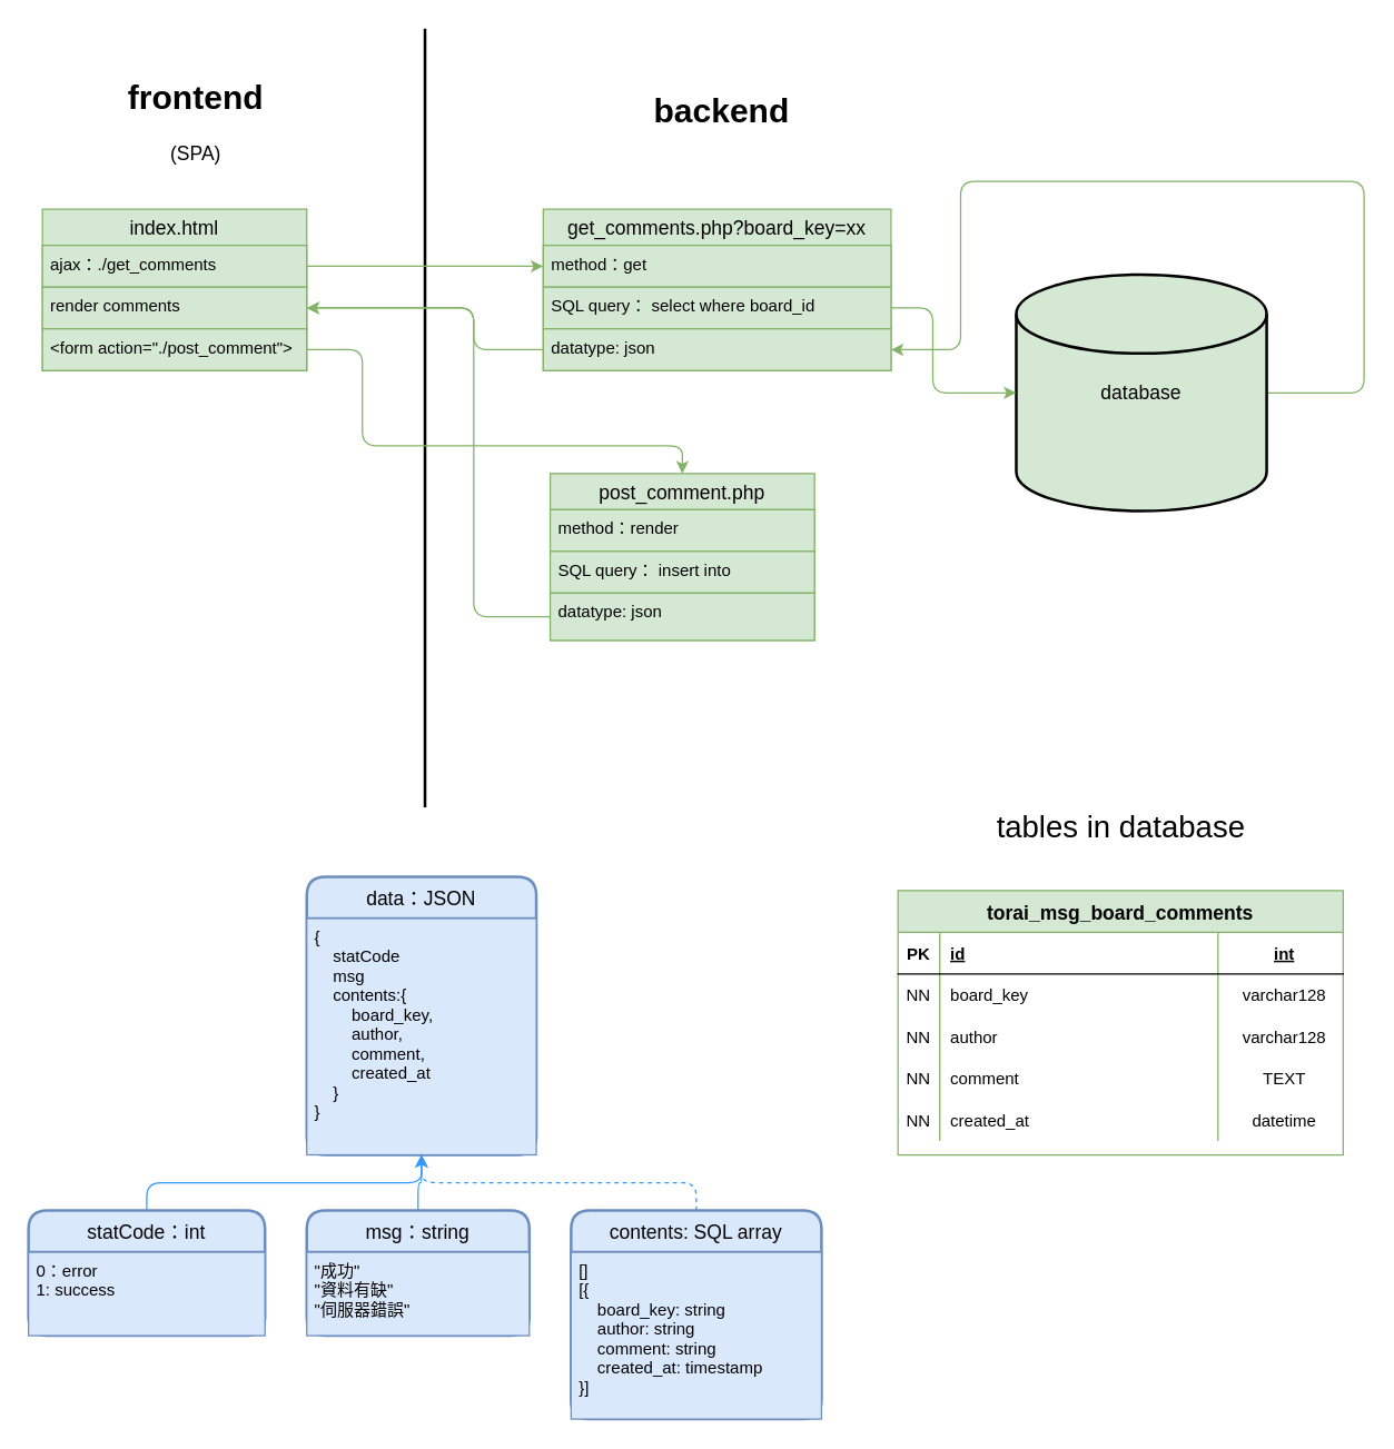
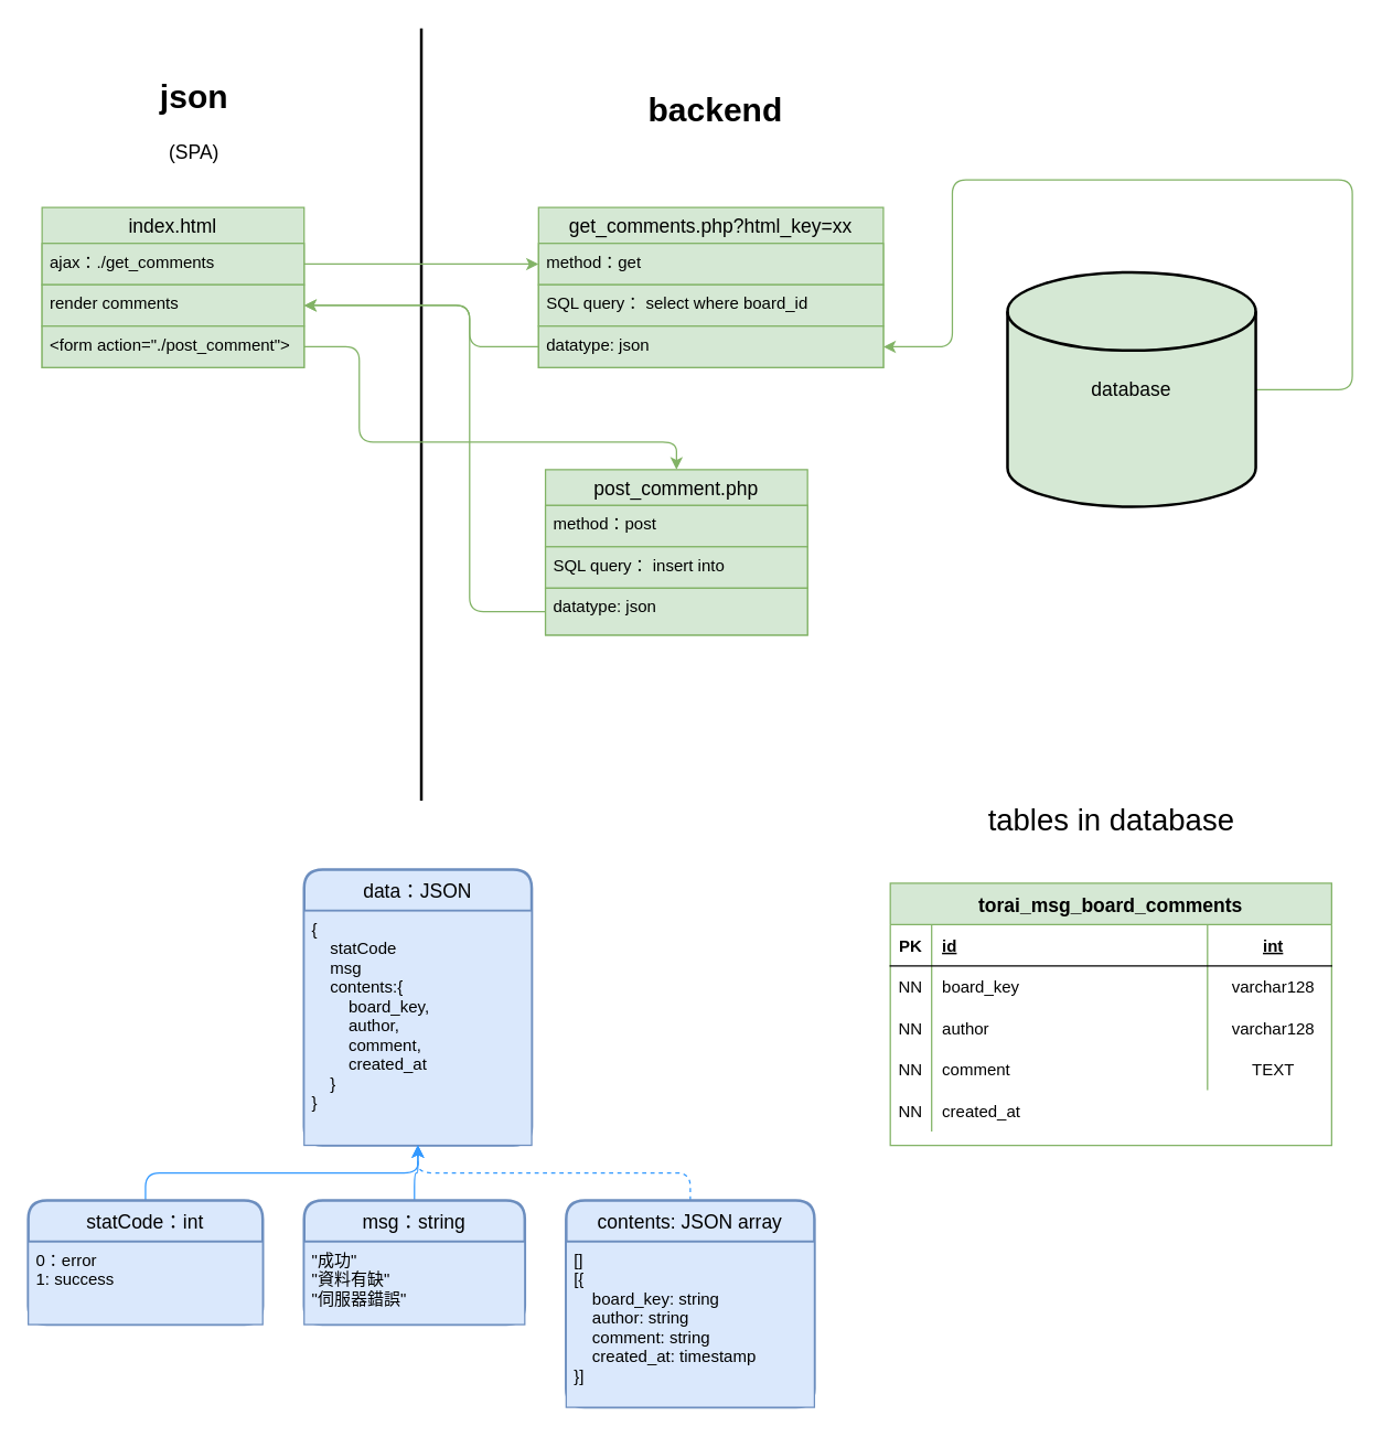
- <mxCell id="8" value="frontend" style="text;strokeColor=none;fillColor=none;html=1;fontSize=24;fontStyle=1;verticalAlign=middle;align=center;startSize=26;" vertex="1" parent="1"><mxGeometry x="90" y="50" width="100" height="40" as="geometry" /></mxCell>
+ <mxCell id="8" value="json" style="text;strokeColor=none;fillColor=none;html=1;fontSize=24;fontStyle=1;verticalAlign=middle;align=center;startSize=26;" vertex="1" parent="1"><mxGeometry x="90" y="50" width="100" height="40" as="geometry" /></mxCell>
- <mxCell id="17" value="get_comments.php?board_key=xx" style="swimlane;fontStyle=0;childLayout=stackLayout;horizontal=1;startSize=26;horizontalStack=0;resizeParent=1;resizeParentMax=0;resizeLast=0;collapsible=1;marginBottom=0;align=center;fontSize=14;fillColor=#d5e8d4;strokeColor=#82b366;" vertex="1" parent="1"><mxGeometry x="390" y="150" width="250" height="116" as="geometry" /></mxCell>
+ <mxCell id="17" value="get_comments.php?html_key=xx" style="swimlane;fontStyle=0;childLayout=stackLayout;horizontal=1;startSize=26;horizontalStack=0;resizeParent=1;resizeParentMax=0;resizeLast=0;collapsible=1;marginBottom=0;align=center;fontSize=14;fillColor=#d5e8d4;strokeColor=#82b366;" vertex="1" parent="1"><mxGeometry x="390" y="150" width="250" height="116" as="geometry" /></mxCell>
- <mxCell id="22" style="edgeStyle=orthogonalEdgeStyle;rounded=1;orthogonalLoop=1;jettySize=auto;html=1;entryX=0;entryY=0.5;entryDx=0;entryDy=0;entryPerimeter=0;fontSize=14;startSize=26;strokeColor=#82B366;" edge="1" parent="1" source="19" target="10"><mxGeometry relative="1" as="geometry"><Array as="points"><mxPoint x="670" y="221" /><mxPoint x="670" y="282" /></Array></mxGeometry></mxCell>
- <mxCell id="13" value="method：render&#10;" style="text;strokeColor=#82b366;fillColor=#d5e8d4;spacingLeft=4;spacingRight=4;overflow=hidden;rotatable=0;points=[[0,0.5],[1,0.5]];portConstraint=eastwest;fontSize=12;" vertex="1" parent="12"><mxGeometry y="26" width="190" height="30" as="geometry" /></mxCell>
+ <mxCell id="13" value="method：post&#10;" style="text;strokeColor=#82b366;fillColor=#d5e8d4;spacingLeft=4;spacingRight=4;overflow=hidden;rotatable=0;points=[[0,0.5],[1,0.5]];portConstraint=eastwest;fontSize=12;" vertex="1" parent="12"><mxGeometry y="26" width="190" height="30" as="geometry" /></mxCell>
- <mxCell id="46" value="datetime" style="shape=partialRectangle;connectable=0;fillColor=none;top=0;left=0;bottom=0;right=0;align=center;spacingLeft=6;overflow=hidden;" vertex="1" parent="43"><mxGeometry x="230" width="90" height="30" as="geometry" /></mxCell>
- <mxCell id="55" value="contents: SQL array" style="swimlane;childLayout=stackLayout;horizontal=1;startSize=30;horizontalStack=0;rounded=1;fontSize=14;fontStyle=0;strokeWidth=2;resizeParent=0;resizeLast=1;shadow=0;dashed=0;align=center;fillColor=#dae8fc;strokeColor=#6c8ebf;" vertex="1" parent="1"><mxGeometry x="410" y="870" width="180" height="150" as="geometry" /></mxCell>
+ <mxCell id="55" value="contents: JSON array" style="swimlane;childLayout=stackLayout;horizontal=1;startSize=30;horizontalStack=0;rounded=1;fontSize=14;fontStyle=0;strokeWidth=2;resizeParent=0;resizeLast=1;shadow=0;dashed=0;align=center;fillColor=#dae8fc;strokeColor=#6c8ebf;" vertex="1" parent="1"><mxGeometry x="410" y="870" width="180" height="150" as="geometry" /></mxCell>
